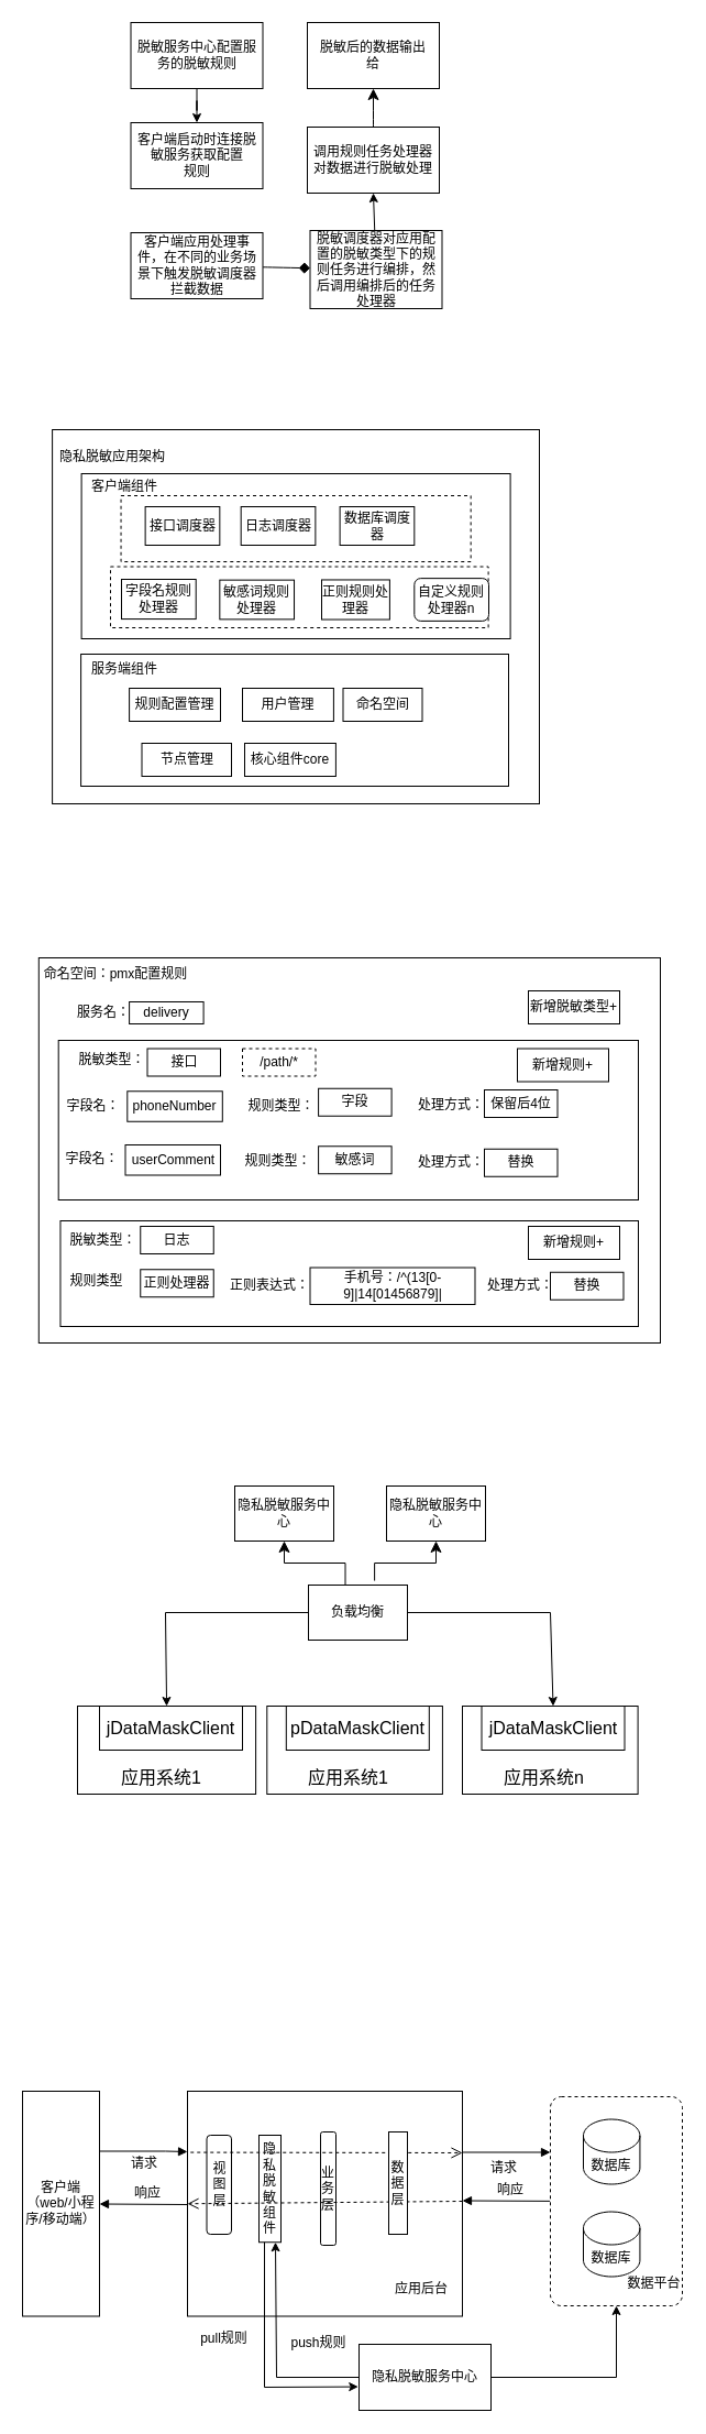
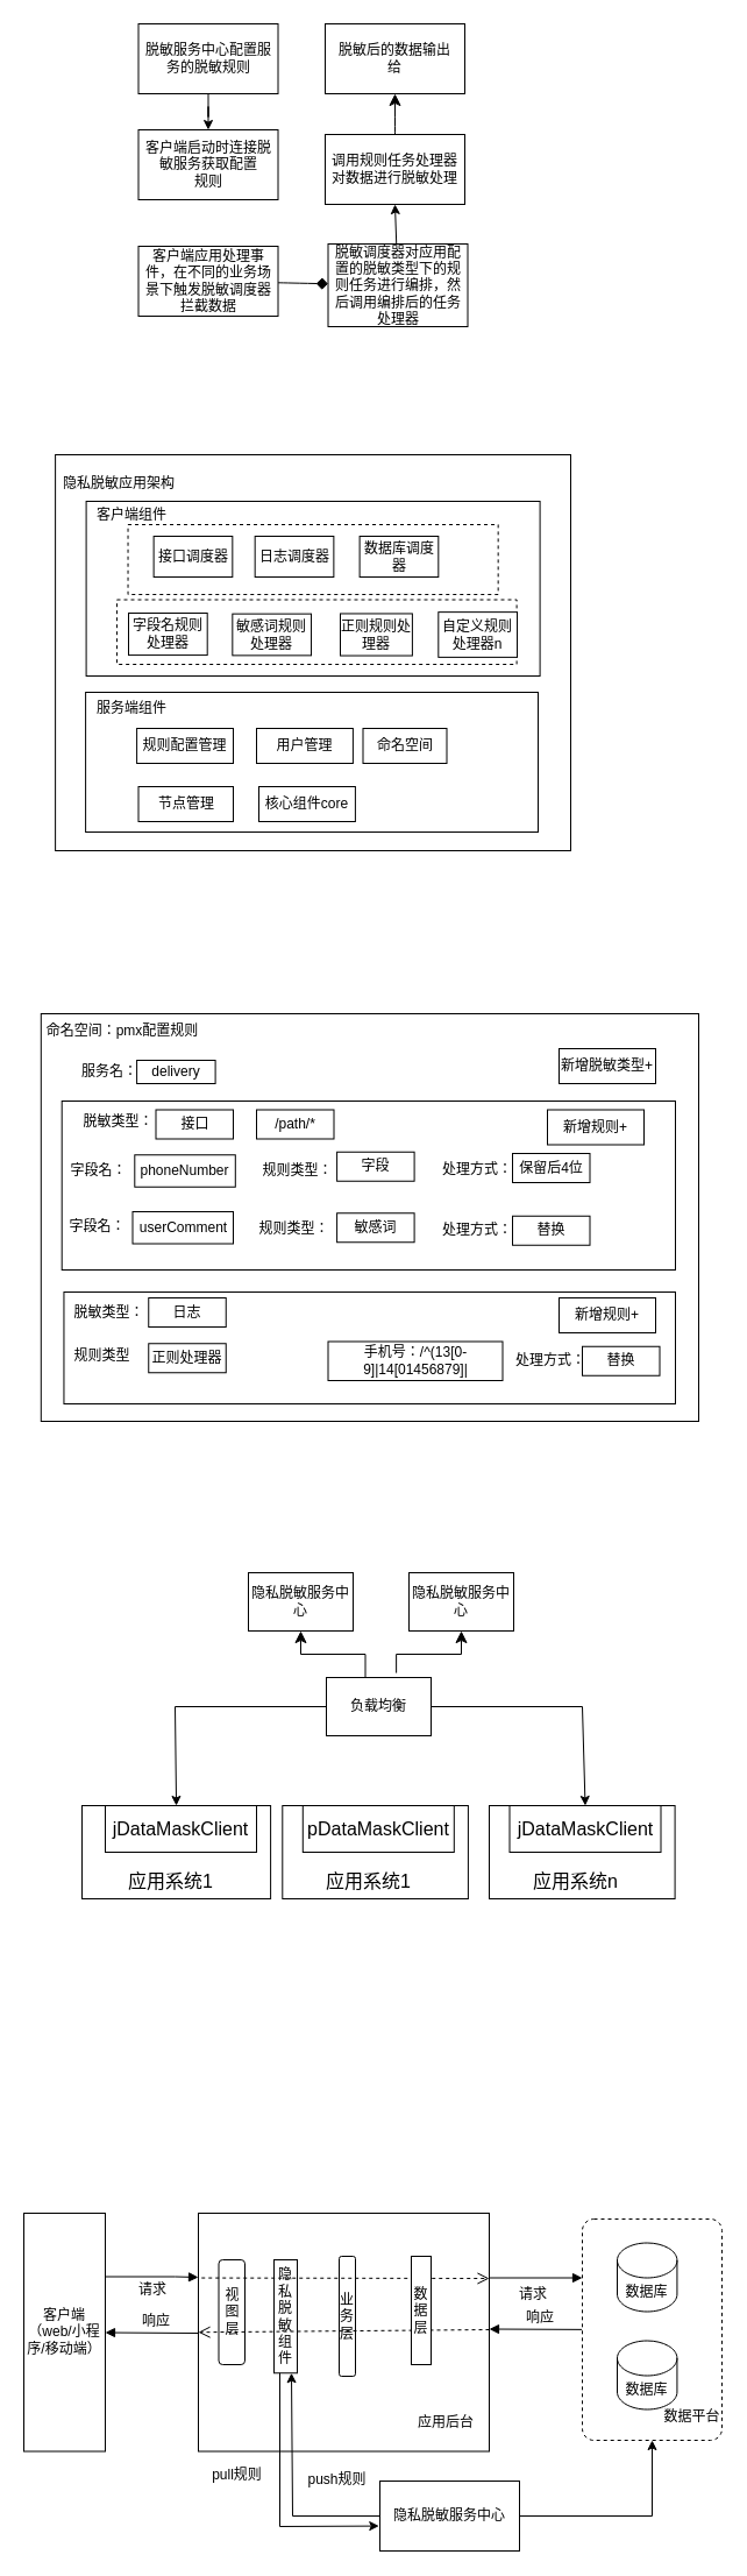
- <mxCell id="20" value="自定义规则处理器n" style="whiteSpace=wrap;html=1;rounded=1;" parent="14" vertex="1"><mxGeometry x="302.706" y="85.13" width="67.697" height="38.75" as="geometry" /></mxCell>
+ <mxCell id="20" value="自定义规则处理器n" style="rounded=0;whiteSpace=wrap;html=1;" parent="14" vertex="1"><mxGeometry x="302.706" y="85.13" width="67.697" height="38.75" as="geometry" /></mxCell>
- <mxCell id="31" value="节点管理" style="rounded=0;whiteSpace=wrap;html=1;" parent="1" vertex="1"><mxGeometry x="128.5" y="675" width="81.5" height="30" as="geometry" /></mxCell>
+ <mxCell id="31" value="节点管理" style="rounded=0;whiteSpace=wrap;html=1;" parent="1" vertex="1"><mxGeometry x="118.5" y="675" width="81.5" height="30" as="geometry" /></mxCell>
- <mxCell id="106" value="/path/*" style="rounded=0;whiteSpace=wrap;html=1;strokeColor=default;fontFamily=Helvetica;fontSize=12;fontColor=default;fillColor=default;dashed=1;" vertex="1" parent="1"><mxGeometry x="220" y="952.5" width="66.5" height="25" as="geometry" /></mxCell>
+ <mxCell id="106" value="/path/*" style="rounded=0;whiteSpace=wrap;html=1;strokeColor=default;fontFamily=Helvetica;fontSize=12;fontColor=default;fillColor=default;" vertex="1" parent="1"><mxGeometry x="220" y="952.5" width="66.5" height="25" as="geometry" /></mxCell>
- <mxCell id="76" value="正则表达式：" style="text;html=1;strokeColor=none;fillColor=none;align=center;verticalAlign=middle;whiteSpace=wrap;rounded=0;fontSize=12;fontFamily=Helvetica;fontColor=default;" parent="1" vertex="1"><mxGeometry x="207.6" y="1153.25" width="73.9" height="30" as="geometry" /></mxCell>
